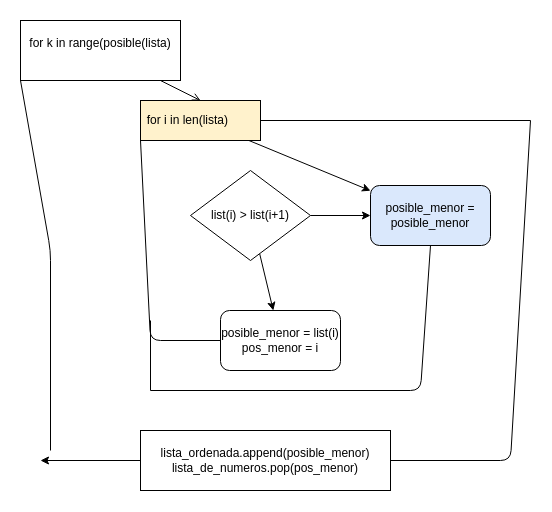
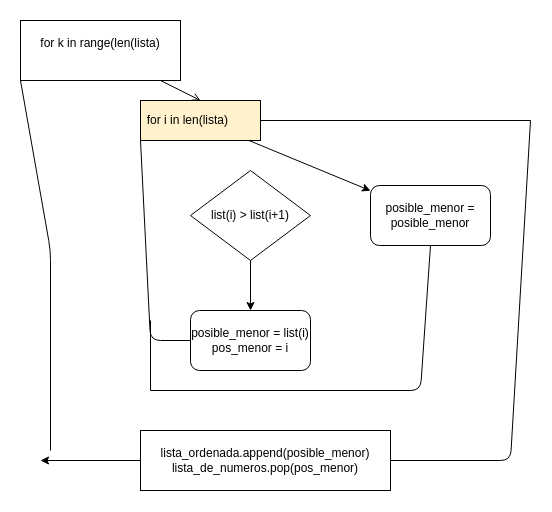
- <mxCell id="12" value="for k in range(posible(lista)&lt;div&gt;&lt;br&gt;&lt;/div&gt;" style="rounded=0;whiteSpace=wrap;html=1;" parent="1" vertex="1"><mxGeometry x="20" y="20" width="160" height="60" as="geometry" /></mxCell>
+ <mxCell id="12" value="for k in range(len(lista)&lt;div&gt;&lt;br&gt;&lt;/div&gt;" style="rounded=0;whiteSpace=wrap;html=1;" parent="1" vertex="1"><mxGeometry x="20" y="20" width="160" height="60" as="geometry" /></mxCell>
- <mxCell id="3" value="" style="edgeStyle=none;html=1;" parent="1" source="4" target="6" edge="1"><mxGeometry relative="1" as="geometry" /></mxCell>
- <mxCell id="6" value="posible_menor = posible_menor" style="rounded=1;whiteSpace=wrap;html=1;fillColor=#dae8fc;" parent="1" vertex="1"><mxGeometry x="370" y="185" width="120" height="60" as="geometry" /></mxCell>
+ <mxCell id="6" value="posible_menor = posible_menor" style="rounded=1;whiteSpace=wrap;html=1;" parent="1" vertex="1"><mxGeometry x="370" y="185" width="120" height="60" as="geometry" /></mxCell>
- <mxCell id="5" value="posible_menor = list(i)&lt;div&gt;pos_menor = i&lt;/div&gt;" style="rounded=1;whiteSpace=wrap;html=1;" parent="1" vertex="1"><mxGeometry x="220" y="310" width="120" height="60" as="geometry" /></mxCell>
+ <mxCell id="5" value="posible_menor = list(i)&lt;div&gt;pos_menor = i&lt;/div&gt;" style="rounded=1;whiteSpace=wrap;html=1;" parent="1" vertex="1"><mxGeometry x="190" y="310" width="120" height="60" as="geometry" /></mxCell>
